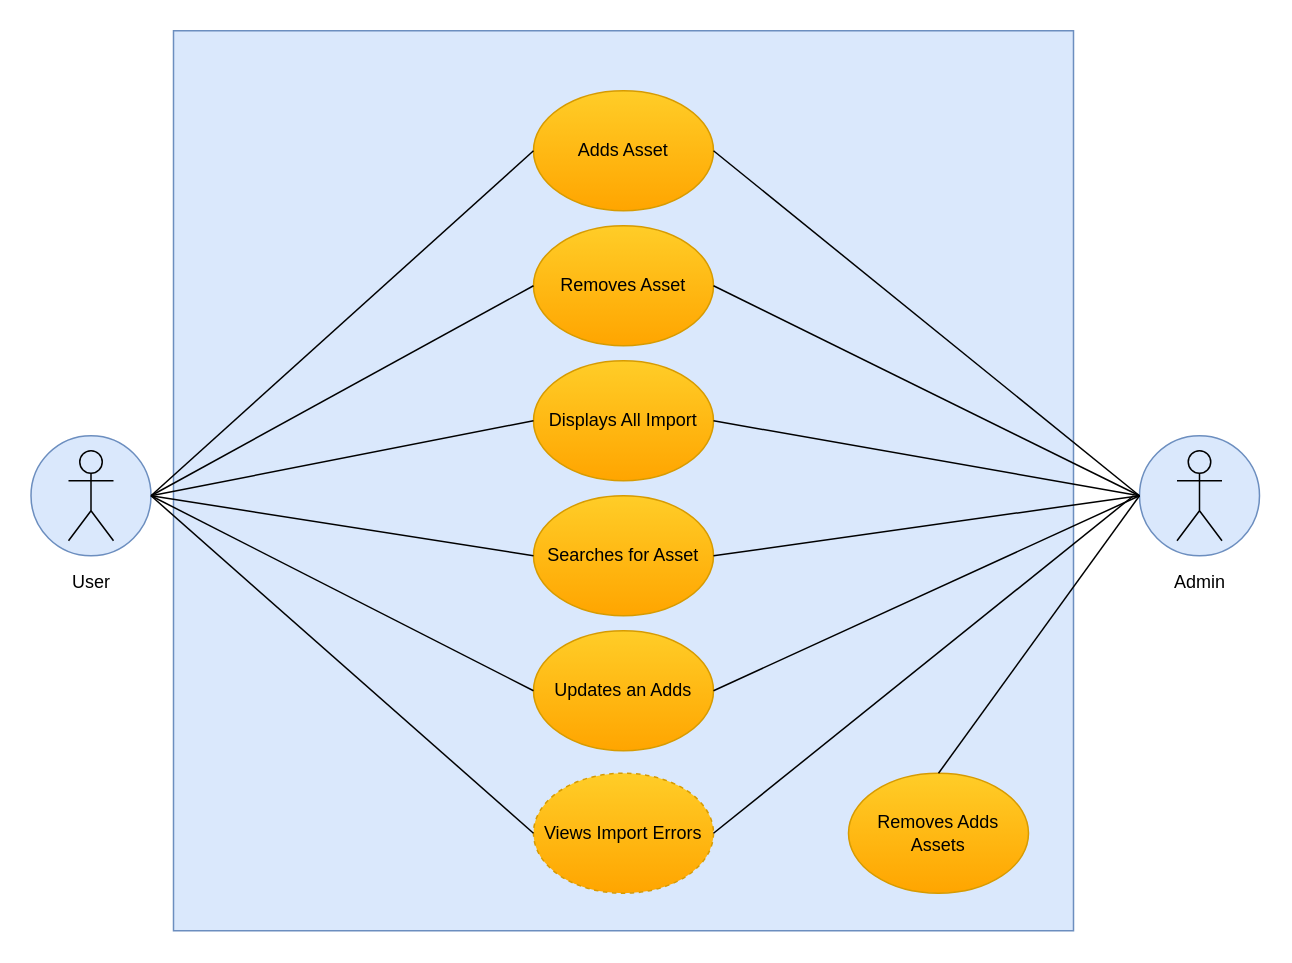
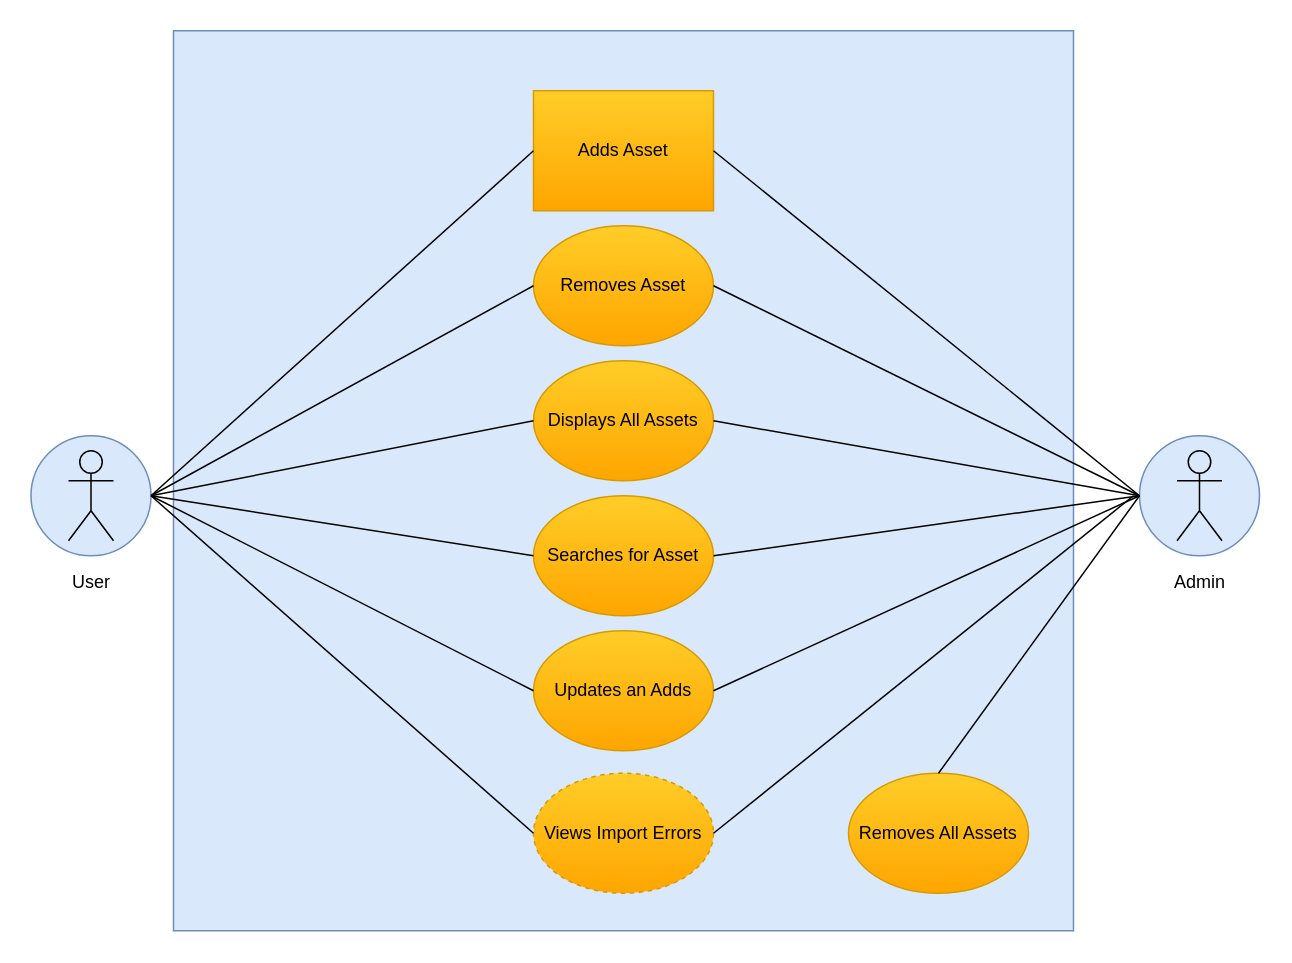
- <mxCell id="10" value="Adds Asset" style="ellipse;whiteSpace=wrap;html=1;fillColor=#ffcd28;strokeColor=#d79b00;gradientColor=#ffa500;" vertex="1" parent="1"><mxGeometry x="355" y="60" width="120" height="80" as="geometry" /></mxCell>
+ <mxCell id="10" value="Adds Asset" style="whiteSpace=wrap;html=1;fillColor=#ffcd28;strokeColor=#d79b00;gradientColor=#ffa500;rounded=0;" vertex="1" parent="1"><mxGeometry x="355" y="60" width="120" height="80" as="geometry" /></mxCell>
- <mxCell id="12" value="Displays All Import" style="ellipse;whiteSpace=wrap;html=1;fillColor=#ffcd28;gradientColor=#ffa500;strokeColor=#d79b00;" vertex="1" parent="1"><mxGeometry x="355" y="240" width="120" height="80" as="geometry" /></mxCell>
+ <mxCell id="12" value="Displays All Assets" style="ellipse;whiteSpace=wrap;html=1;fillColor=#ffcd28;gradientColor=#ffa500;strokeColor=#d79b00;" vertex="1" parent="1"><mxGeometry x="355" y="240" width="120" height="80" as="geometry" /></mxCell>
- <mxCell id="15" value="Removes Adds Assets" style="ellipse;whiteSpace=wrap;html=1;fillColor=#ffcd28;gradientColor=#ffa500;strokeColor=#d79b00;" vertex="1" parent="1"><mxGeometry x="565" y="515" width="120" height="80" as="geometry" /></mxCell>
+ <mxCell id="15" value="Removes All Assets" style="ellipse;whiteSpace=wrap;html=1;fillColor=#ffcd28;gradientColor=#ffa500;strokeColor=#d79b00;" vertex="1" parent="1"><mxGeometry x="565" y="515" width="120" height="80" as="geometry" /></mxCell>
